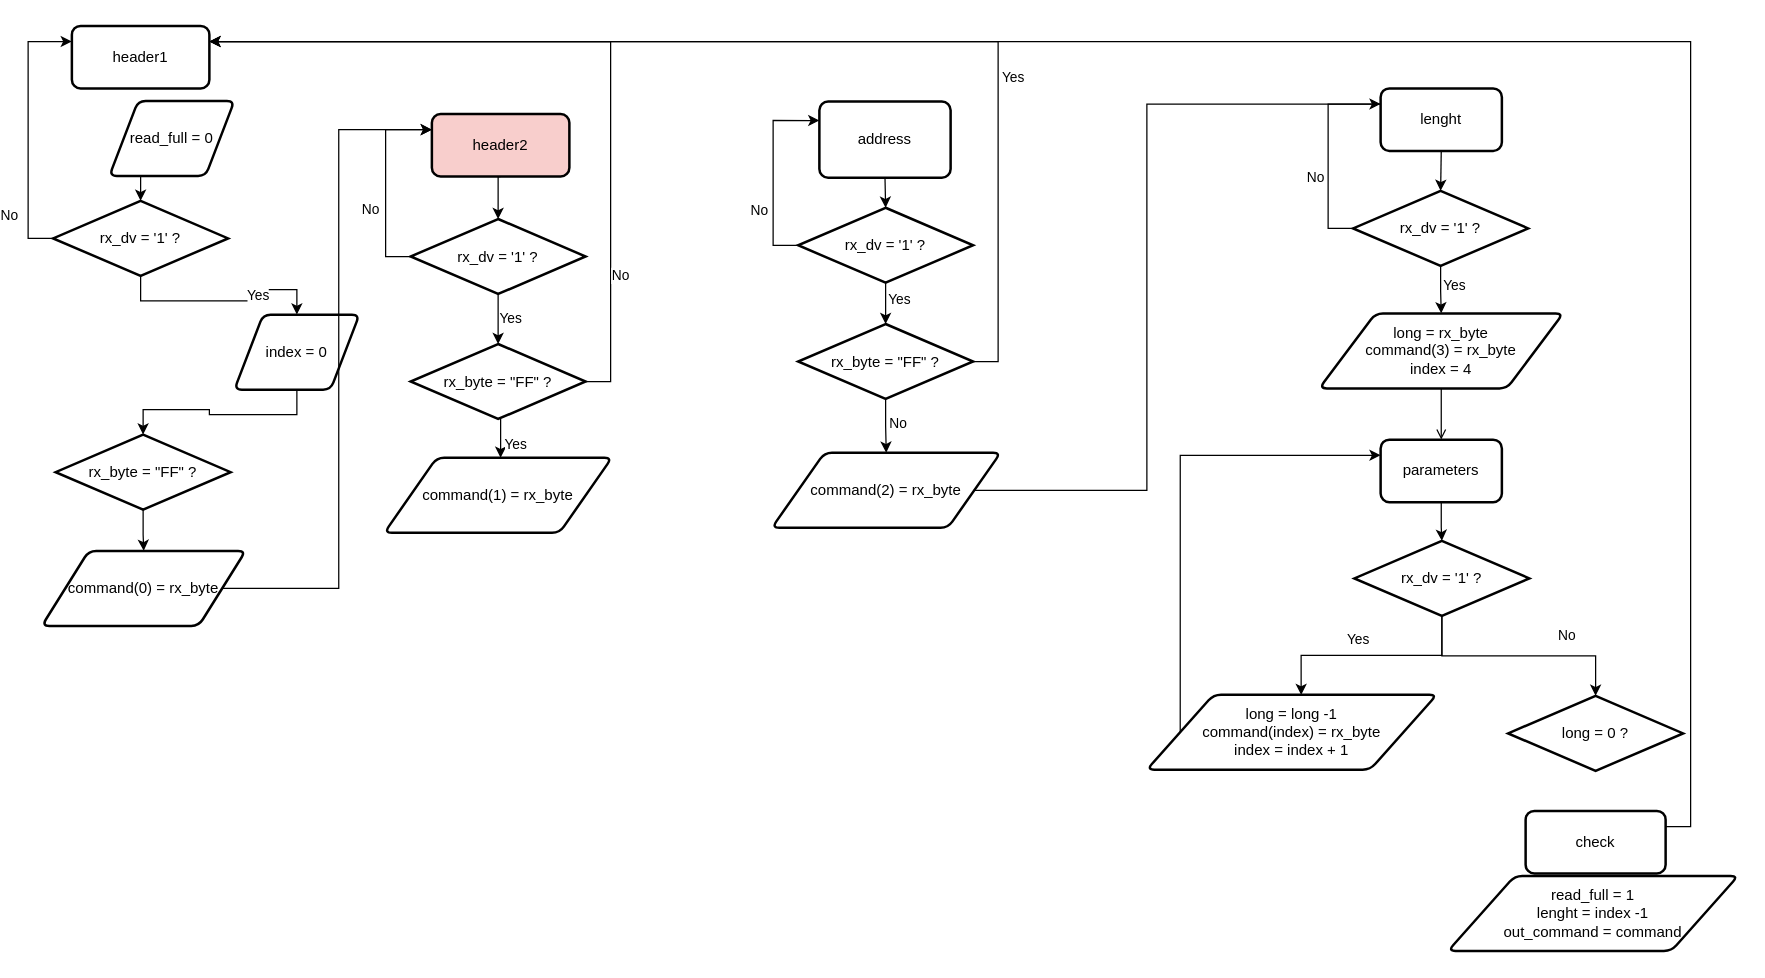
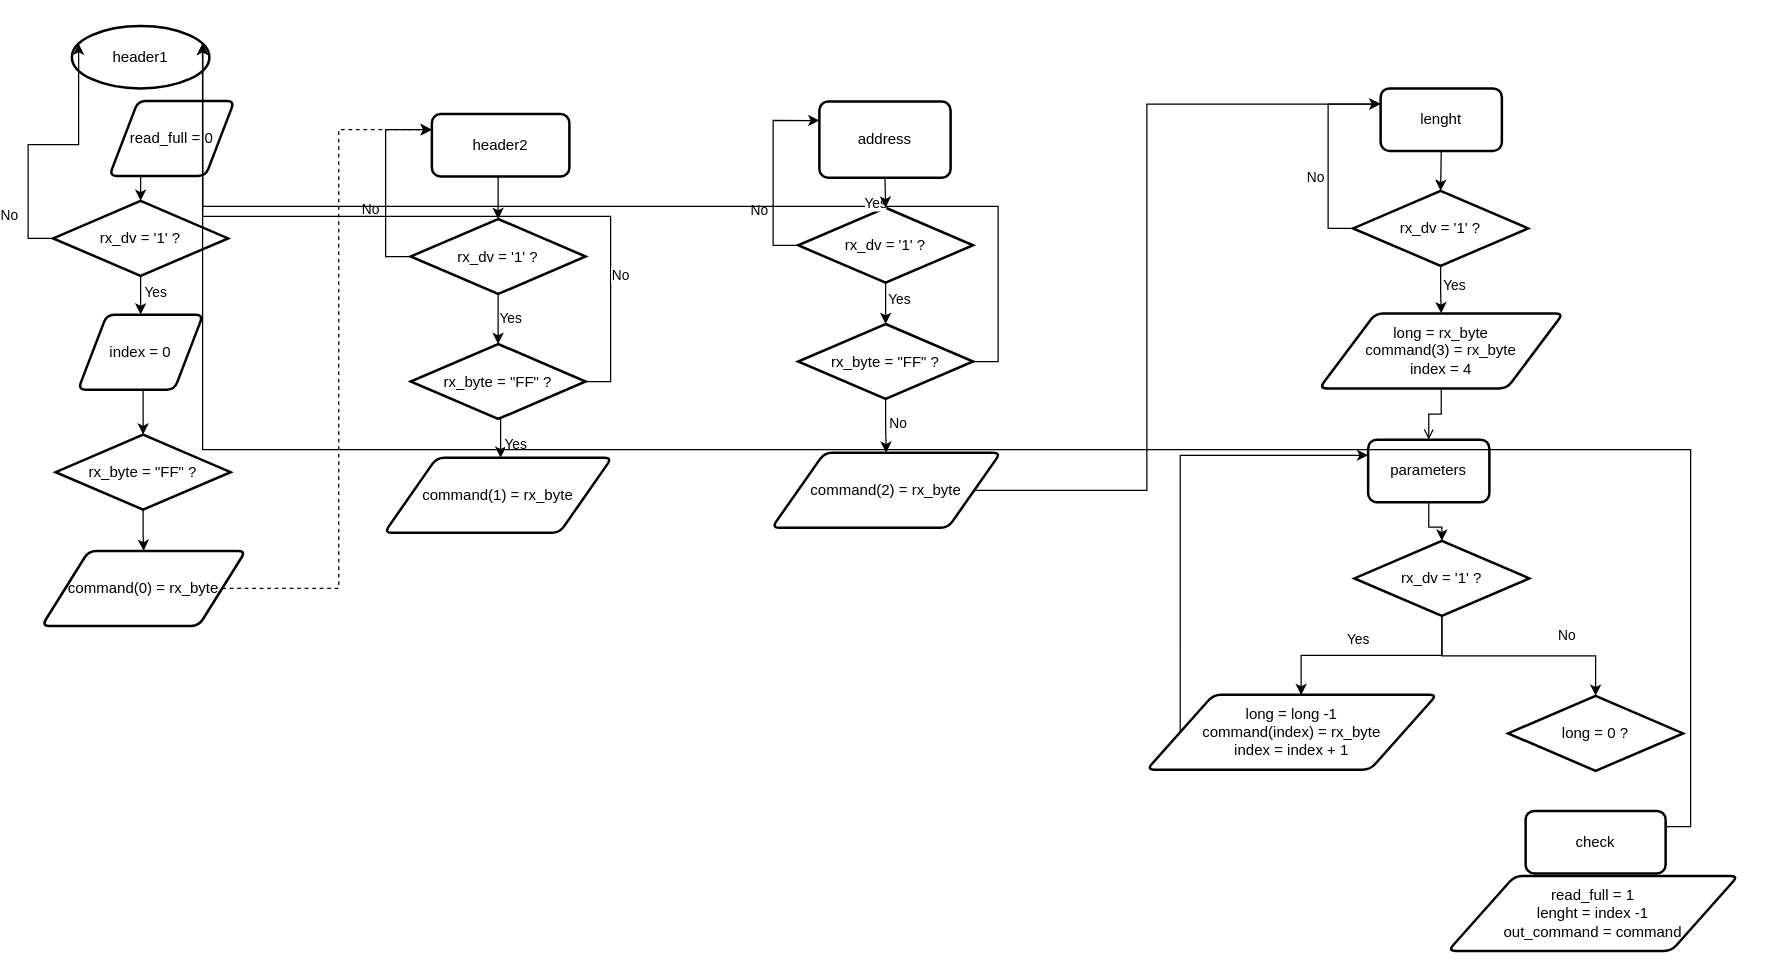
- <mxCell id="2" value="header1" style="rounded=1;whiteSpace=wrap;html=1;absoluteArcSize=1;arcSize=14;strokeWidth=2;" parent="1" vertex="1"><mxGeometry x="44" y="20" width="110" height="50" as="geometry" /></mxCell>
+ <mxCell id="2" value="header1" style="ellipse;whiteSpace=wrap;html=1;absoluteArcSize=1;arcSize=14;strokeWidth=2;" parent="1" vertex="1"><mxGeometry x="44" y="20" width="110" height="50" as="geometry" /></mxCell>
- <mxCell id="16" value="header2" style="rounded=1;whiteSpace=wrap;html=1;absoluteArcSize=1;arcSize=14;strokeWidth=2;fillColor=#f8cecc;" parent="1" vertex="1"><mxGeometry x="332" y="90.5" width="110" height="50" as="geometry" /></mxCell>
+ <mxCell id="16" value="header2" style="rounded=1;whiteSpace=wrap;html=1;absoluteArcSize=1;arcSize=14;strokeWidth=2;" parent="1" vertex="1"><mxGeometry x="332" y="90.5" width="110" height="50" as="geometry" /></mxCell>
- <mxCell id="10" value="index = 0" style="shape=parallelogram;html=1;strokeWidth=2;perimeter=parallelogramPerimeter;whiteSpace=wrap;rounded=1;arcSize=12;size=0.23;" parent="1" vertex="1"><mxGeometry x="174" y="251" width="100" height="60" as="geometry" /></mxCell>
+ <mxCell id="10" value="index = 0" style="shape=parallelogram;html=1;strokeWidth=2;perimeter=parallelogramPerimeter;whiteSpace=wrap;rounded=1;arcSize=12;size=0.23;" parent="1" vertex="1"><mxGeometry x="49" y="251" width="100" height="60" as="geometry" /></mxCell>
- <mxCell id="14" style="edgeStyle=orthogonalEdgeStyle;rounded=0;orthogonalLoop=1;jettySize=auto;html=1;exitX=1;exitY=0.5;exitDx=0;exitDy=0;entryX=0;entryY=0.25;entryDx=0;entryDy=0;" edge="1" parent="1" source="15" target="16"><mxGeometry relative="1" as="geometry" /></mxCell>
+ <mxCell id="14" style="edgeStyle=orthogonalEdgeStyle;rounded=0;orthogonalLoop=1;jettySize=auto;html=1;exitX=1;exitY=0.5;exitDx=0;exitDy=0;entryX=0;entryY=0.25;entryDx=0;entryDy=0;dashed=1;" edge="1" parent="1" source="15" target="16"><mxGeometry relative="1" as="geometry" /></mxCell>
- <mxCell id="41" style="edgeStyle=orthogonalEdgeStyle;rounded=0;orthogonalLoop=1;jettySize=auto;html=1;exitX=1;exitY=0.5;exitDx=0;exitDy=0;entryX=0;entryY=0.25;entryDx=0;entryDy=0;endArrow=none;" edge="1" parent="1" source="42" target="43"><mxGeometry relative="1" as="geometry"><Array as="points"><mxPoint x="904" y="392" /><mxPoint x="904" y="83" /></Array></mxGeometry></mxCell>
+ <mxCell id="41" style="edgeStyle=orthogonalEdgeStyle;rounded=0;orthogonalLoop=1;jettySize=auto;html=1;exitX=1;exitY=0.5;exitDx=0;exitDy=0;entryX=0;entryY=0.25;entryDx=0;entryDy=0;" edge="1" parent="1" source="42" target="43"><mxGeometry relative="1" as="geometry"><Array as="points"><mxPoint x="904" y="392" /><mxPoint x="904" y="83" /></Array></mxGeometry></mxCell>
- <mxCell id="53" value="parameters" style="rounded=1;whiteSpace=wrap;html=1;absoluteArcSize=1;arcSize=14;strokeWidth=2;" parent="1" vertex="1"><mxGeometry x="1091" y="351" width="97" height="50" as="geometry" /></mxCell>
+ <mxCell id="53" value="parameters" style="rounded=1;whiteSpace=wrap;html=1;absoluteArcSize=1;arcSize=14;strokeWidth=2;" parent="1" vertex="1"><mxGeometry x="1081" y="351" width="97" height="50" as="geometry" /></mxCell>
